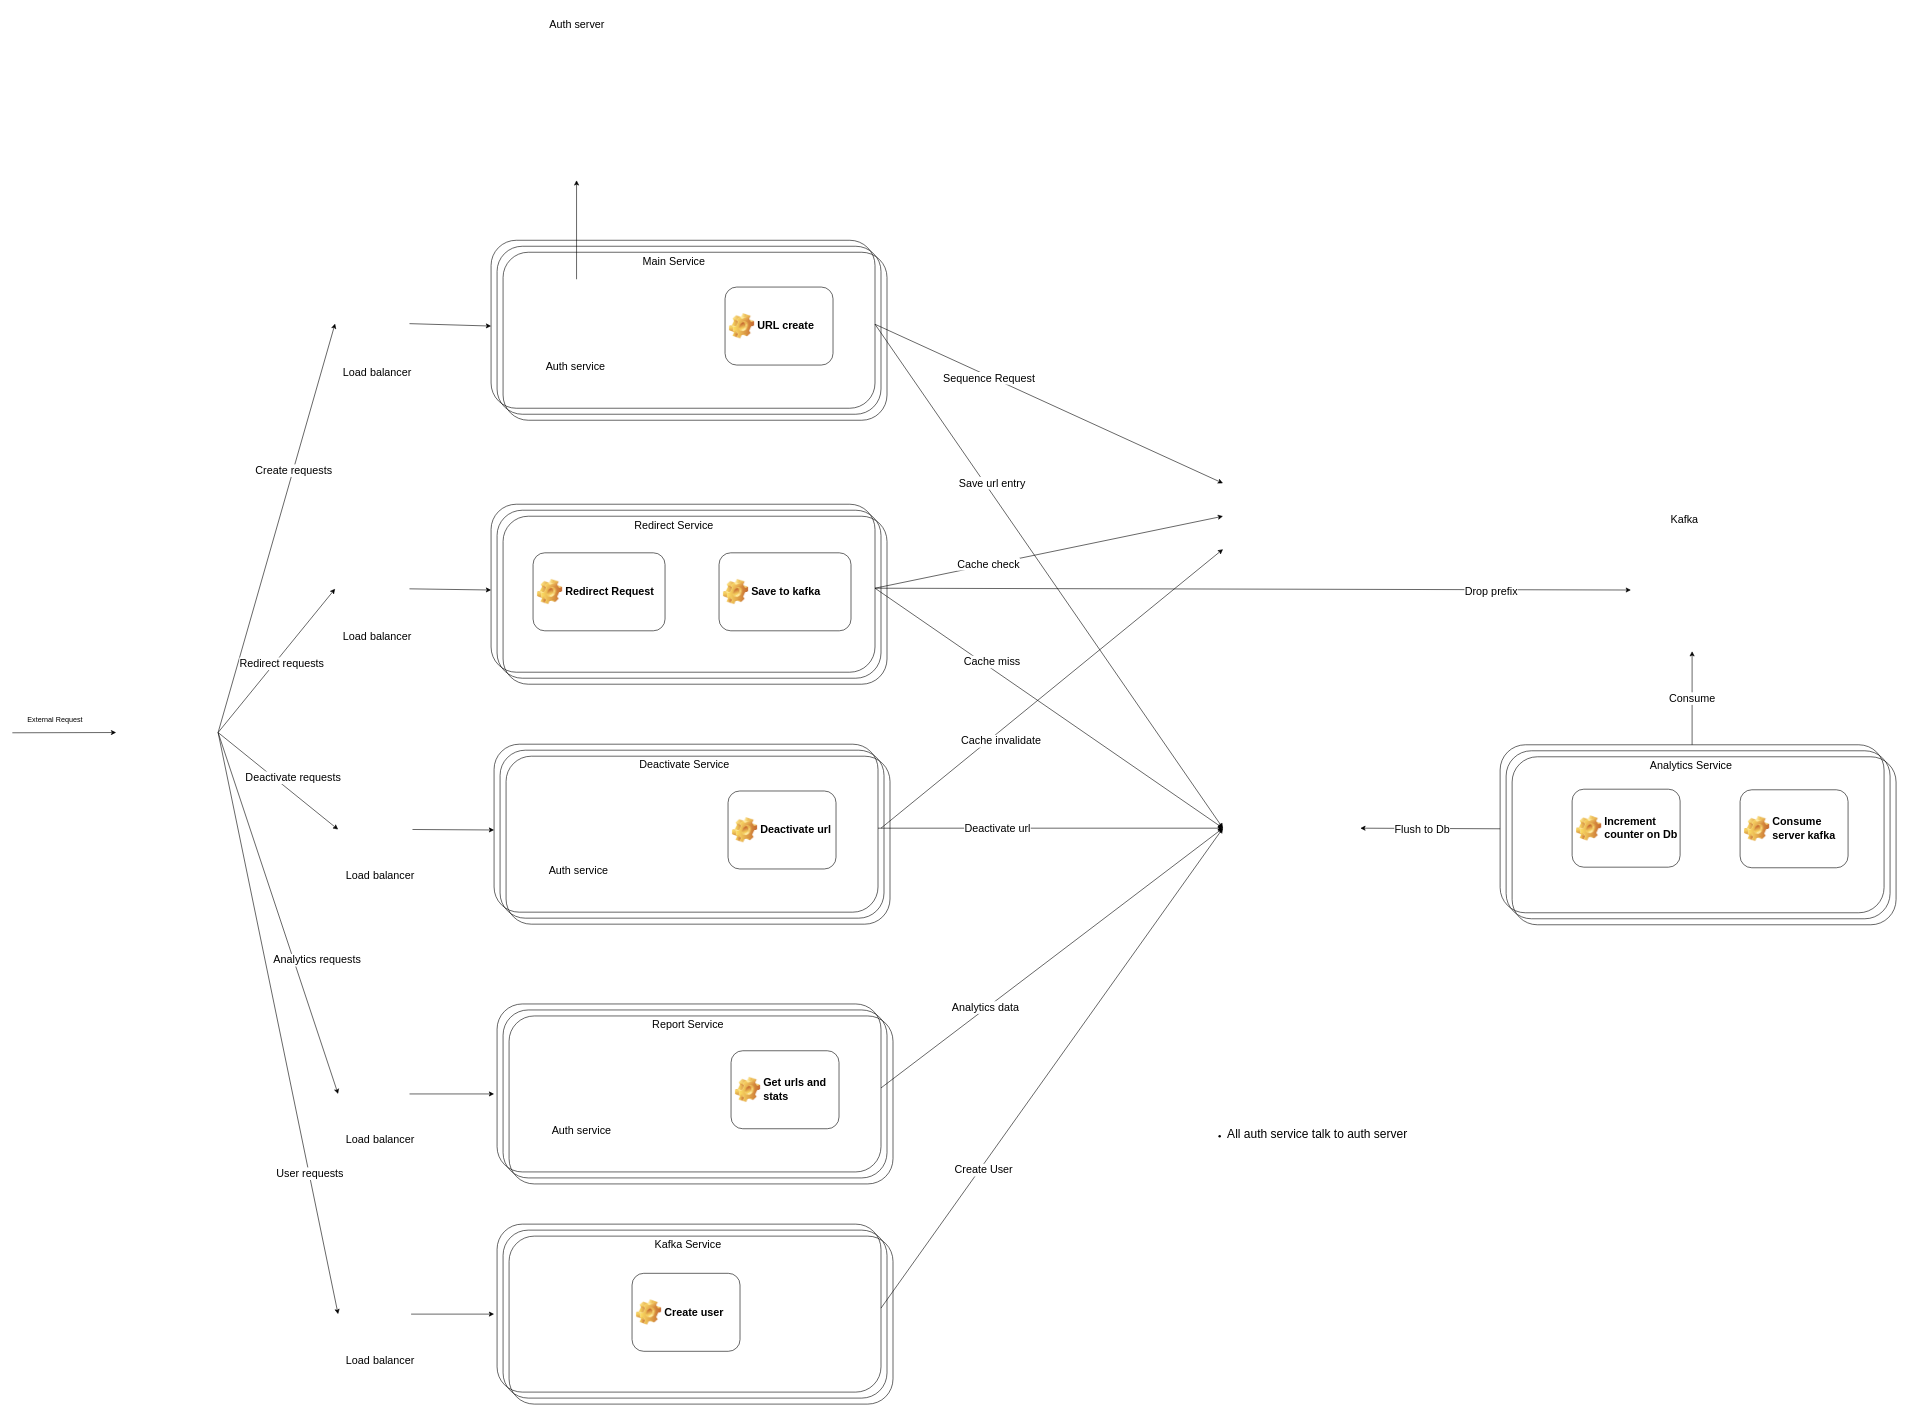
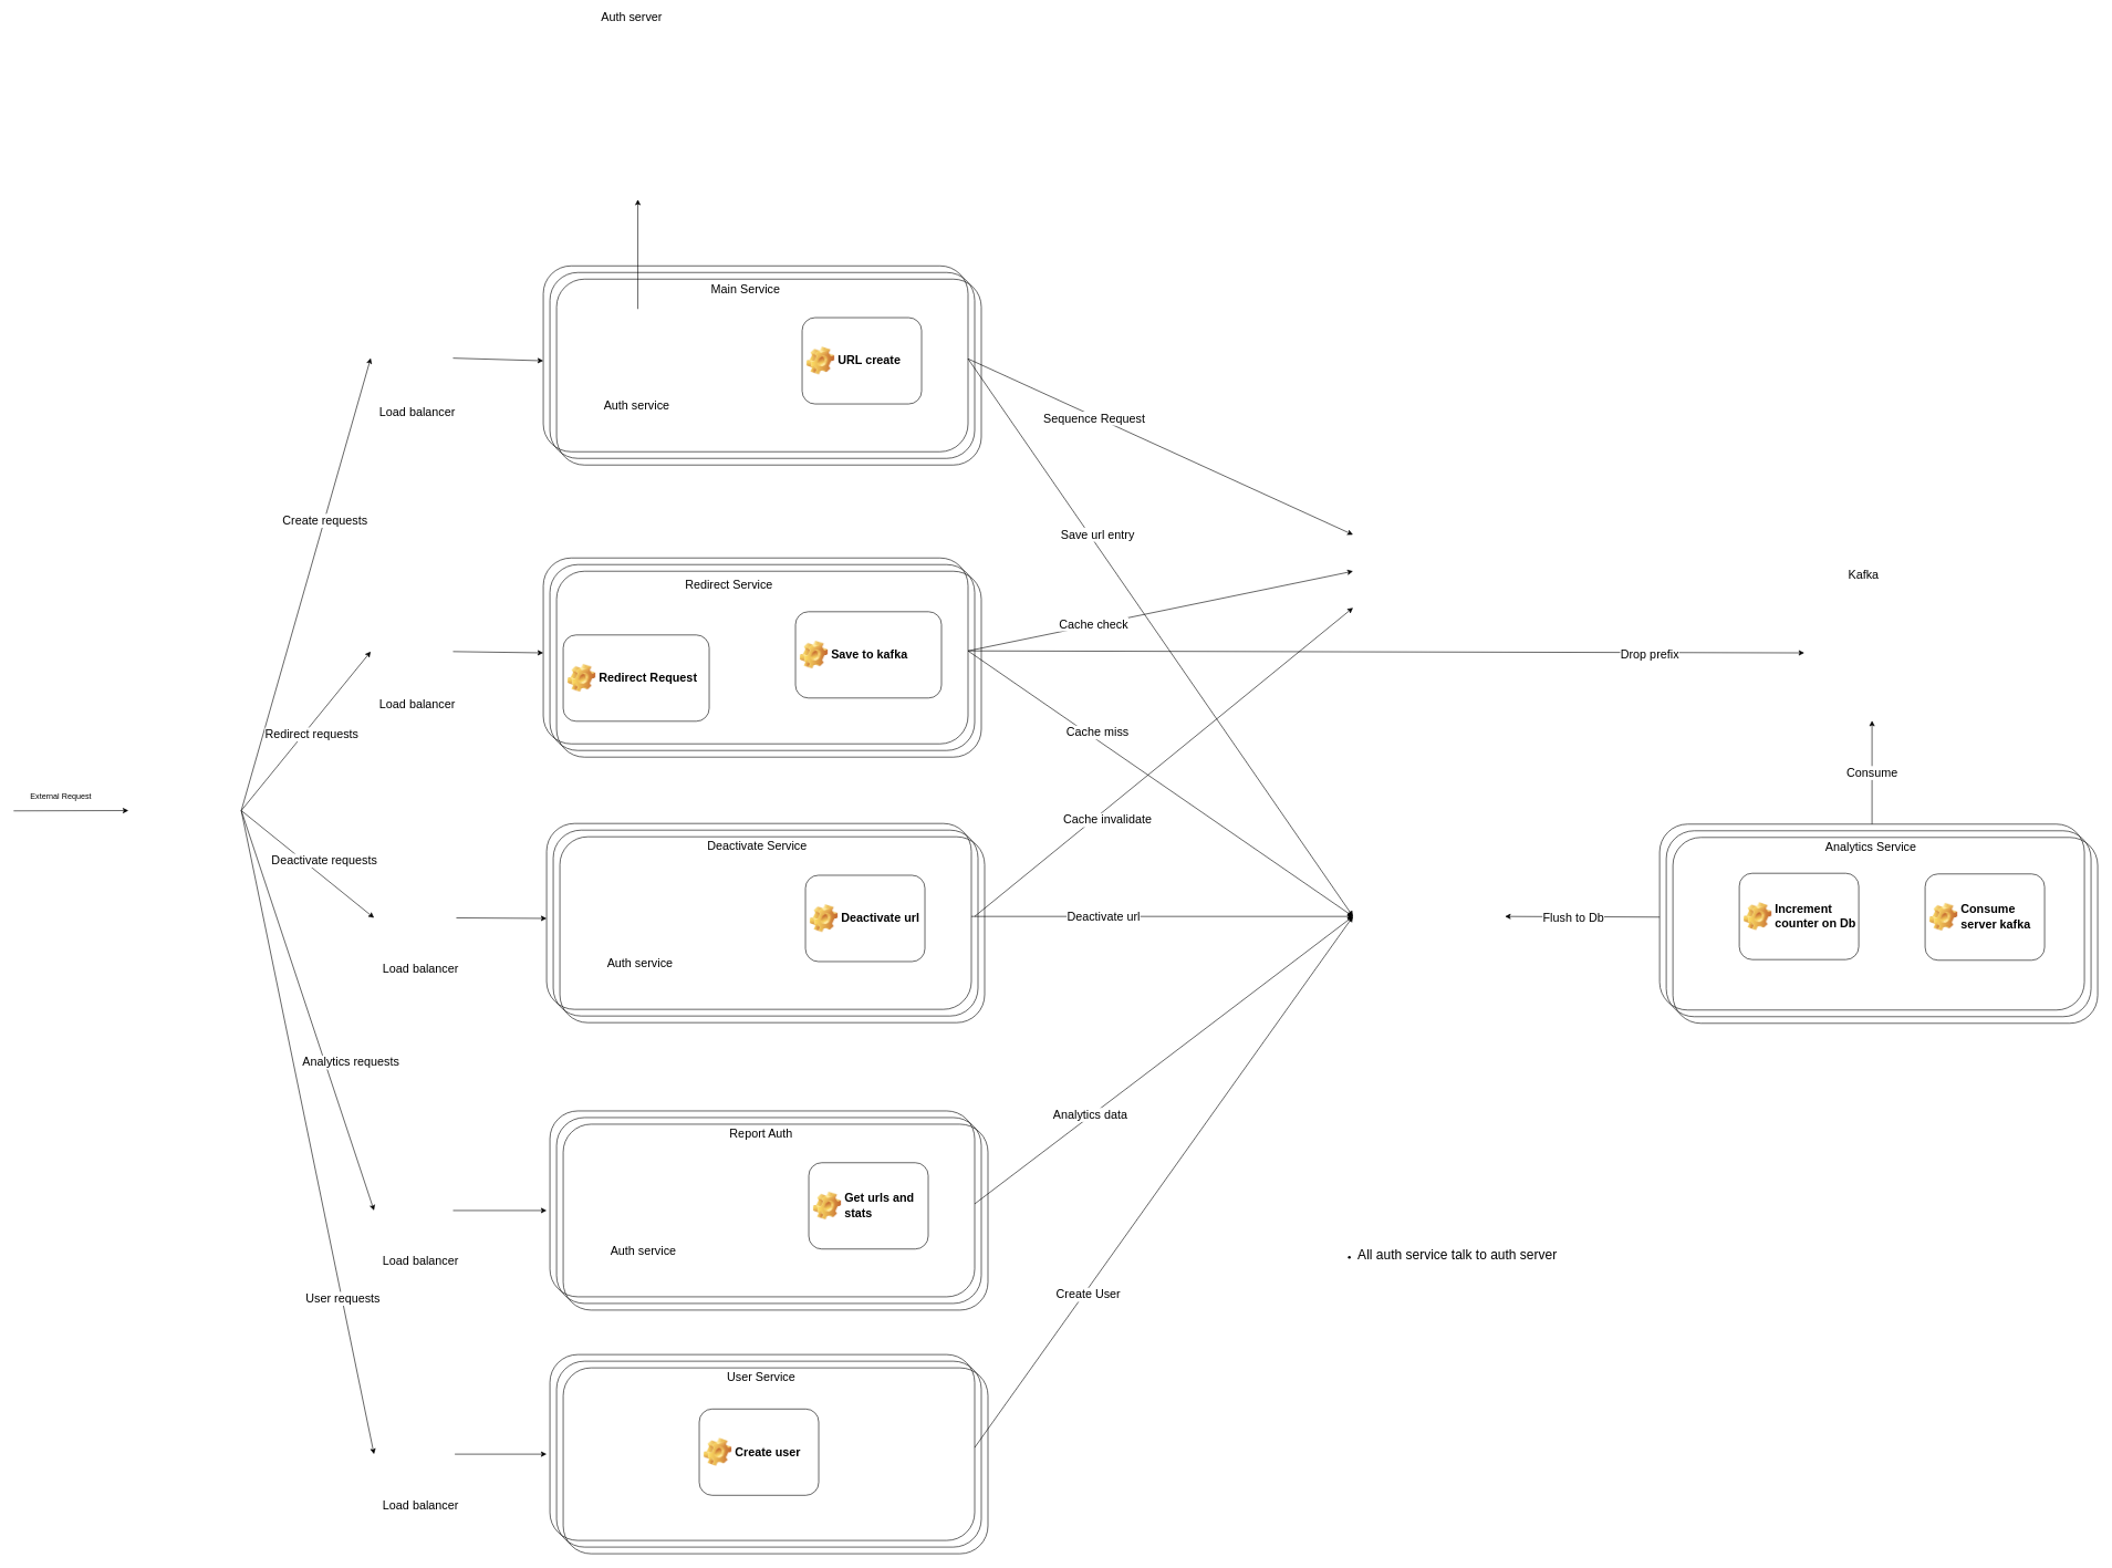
- <mxCell id="8" value="&lt;font style=&quot;font-size: 18px;&quot;&gt;Auth server&lt;/font&gt;" style="text;html=1;align=center;verticalAlign=middle;resizable=0;points=[];autosize=1;strokeColor=none;fillColor=none;" vertex="1" parent="1"><mxGeometry x="900.5" y="20" width="120" height="40" as="geometry" /></mxCell>
+ <mxCell id="8" value="&lt;font style=&quot;font-size: 18px;&quot;&gt;Auth server&lt;/font&gt;" style="text;html=1;align=center;verticalAlign=middle;resizable=0;points=[];autosize=1;strokeColor=none;fillColor=none;" vertex="1" parent="1"><mxGeometry x="890.5" y="5" width="120" height="40" as="geometry" /></mxCell>
- <mxCell id="22" value="&lt;font style=&quot;font-size: 18px;&quot;&gt;Redirect Service&lt;/font&gt;" style="text;html=1;strokeColor=none;fillColor=none;align=center;verticalAlign=middle;whiteSpace=wrap;rounded=0;" vertex="1" parent="1"><mxGeometry x="1048" y="860" width="150" height="30" as="geometry" /></mxCell>
+ <mxCell id="22" value="&lt;font style=&quot;font-size: 18px;&quot;&gt;Redirect Service&lt;/font&gt;" style="text;html=1;strokeColor=none;fillColor=none;align=center;verticalAlign=middle;whiteSpace=wrap;rounded=0;" vertex="1" parent="1"><mxGeometry x="1023" y="865" width="150" height="30" as="geometry" /></mxCell>
- <mxCell id="21" value="&lt;font style=&quot;font-size: 18px;&quot;&gt;Redirect Request&lt;/font&gt;" style="label;whiteSpace=wrap;html=1;image=img/clipart/Gear_128x128.png" vertex="1" parent="1"><mxGeometry x="888" y="921" width="220" height="130" as="geometry" /></mxCell>
+ <mxCell id="21" value="&lt;font style=&quot;font-size: 18px;&quot;&gt;Redirect Request&lt;/font&gt;" style="label;whiteSpace=wrap;html=1;image=img/clipart/Gear_128x128.png" vertex="1" parent="1"><mxGeometry x="848" y="956" width="220" height="130" as="geometry" /></mxCell>
- <mxCell id="49" value="&lt;font style=&quot;font-size: 18px;&quot;&gt;Report Service&lt;/font&gt;" style="text;html=1;strokeColor=none;fillColor=none;align=center;verticalAlign=middle;whiteSpace=wrap;rounded=0;" vertex="1" parent="1"><mxGeometry x="1059" y="1693" width="175" height="30" as="geometry" /></mxCell>
+ <mxCell id="49" value="&lt;font style=&quot;font-size: 18px;&quot;&gt;Report Auth&lt;/font&gt;" style="text;html=1;strokeColor=none;fillColor=none;align=center;verticalAlign=middle;whiteSpace=wrap;rounded=0;" vertex="1" parent="1"><mxGeometry x="1059" y="1693" width="175" height="30" as="geometry" /></mxCell>
- <mxCell id="70" value="&lt;font style=&quot;font-size: 18px;&quot;&gt;Kafka Service&lt;/font&gt;" style="text;html=1;strokeColor=none;fillColor=none;align=center;verticalAlign=middle;whiteSpace=wrap;rounded=0;" vertex="1" parent="1"><mxGeometry x="1059" y="2060" width="175" height="30" as="geometry" /></mxCell>
+ <mxCell id="70" value="&lt;font style=&quot;font-size: 18px;&quot;&gt;User Service&lt;/font&gt;" style="text;html=1;strokeColor=none;fillColor=none;align=center;verticalAlign=middle;whiteSpace=wrap;rounded=0;" vertex="1" parent="1"><mxGeometry x="1059" y="2060" width="175" height="30" as="geometry" /></mxCell>
